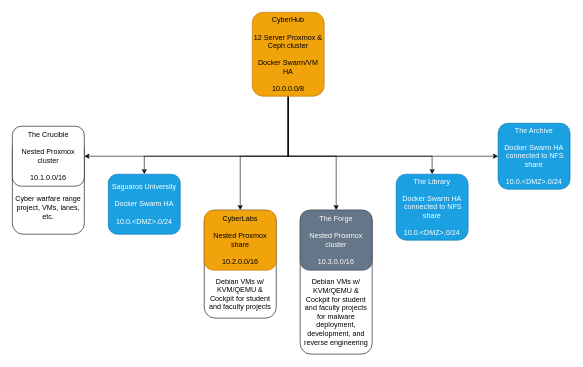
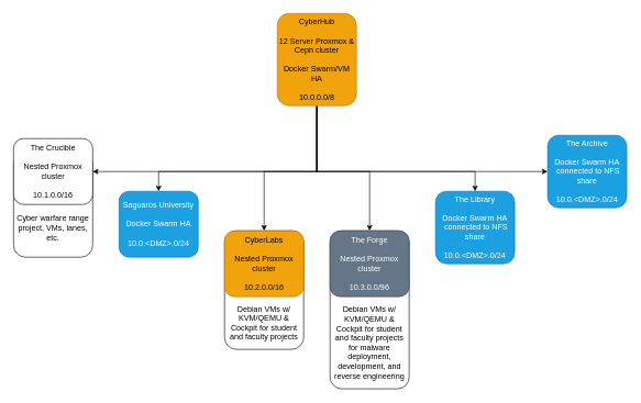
- <mxCell id="16" value="&lt;div&gt;CyberLabs&lt;/div&gt;&lt;div&gt;&lt;br&gt;&lt;/div&gt;&lt;div&gt;Nested Proxmox share&lt;/div&gt;&lt;div&gt;&lt;br&gt;&lt;/div&gt;&lt;div&gt;10.2.0.0/16&lt;/div&gt;" style="rounded=1;whiteSpace=wrap;html=1;fillColor=#f0a30a;strokeColor=#BD7000;fontColor=#000000;" parent="1" vertex="1"><mxGeometry x="340" y="350" width="120" height="100" as="geometry" /></mxCell>
+ <mxCell id="16" value="&lt;div&gt;CyberLabs&lt;/div&gt;&lt;div&gt;&lt;br&gt;&lt;/div&gt;&lt;div&gt;Nested Proxmox cluster&lt;/div&gt;&lt;div&gt;&lt;br&gt;&lt;/div&gt;&lt;div&gt;10.2.0.0/16&lt;/div&gt;" style="rounded=1;whiteSpace=wrap;html=1;fillColor=#f0a30a;strokeColor=#BD7000;fontColor=#000000;" parent="1" vertex="1"><mxGeometry x="340" y="350" width="120" height="100" as="geometry" /></mxCell>
- <mxCell id="17" value="&lt;div&gt;The Forge&lt;/div&gt;&lt;div&gt;&lt;br&gt;&lt;/div&gt;&lt;div&gt;Nested Proxmox cluster&lt;/div&gt;&lt;div&gt;&lt;br&gt;&lt;/div&gt;&lt;div&gt;&lt;div&gt;10.3.0.0/16&lt;/div&gt;&lt;/div&gt;" style="rounded=1;whiteSpace=wrap;html=1;fillColor=#647687;strokeColor=#314354;fontColor=#ffffff;" parent="1" vertex="1"><mxGeometry x="500" y="350" width="120" height="100" as="geometry" /></mxCell>
+ <mxCell id="17" value="&lt;div&gt;The Forge&lt;/div&gt;&lt;div&gt;&lt;br&gt;&lt;/div&gt;&lt;div&gt;Nested Proxmox cluster&lt;/div&gt;&lt;div&gt;&lt;br&gt;&lt;/div&gt;&lt;div&gt;&lt;div&gt;10.3.0.0/96&lt;/div&gt;&lt;/div&gt;" style="rounded=1;whiteSpace=wrap;html=1;fillColor=#647687;strokeColor=#314354;fontColor=#ffffff;" parent="1" vertex="1"><mxGeometry x="500" y="350" width="120" height="100" as="geometry" /></mxCell>
